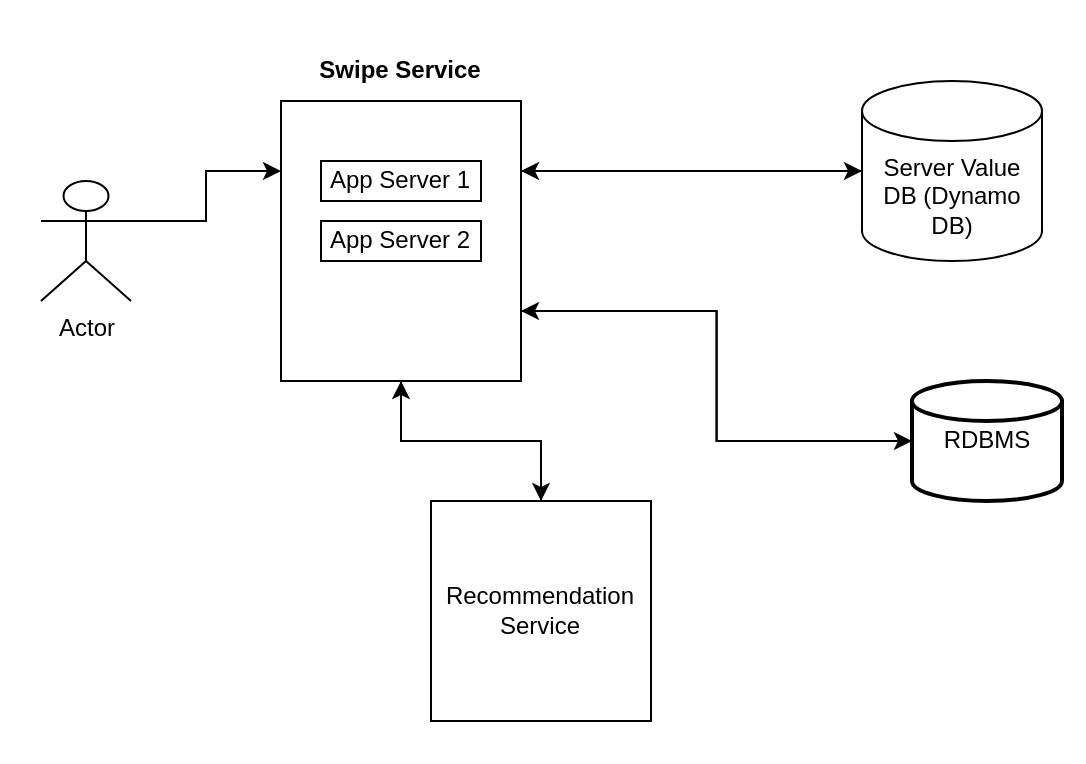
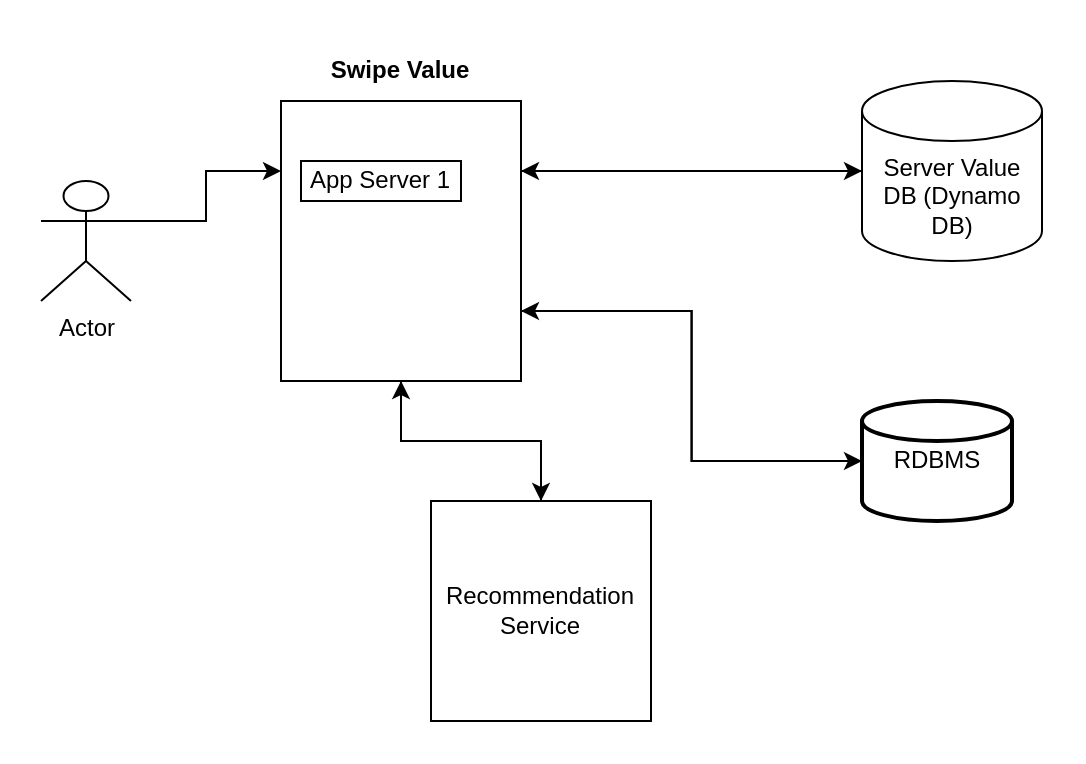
- <mxCell id="8" value="&lt;b&gt;Swipe Service&lt;/b&gt;" style="text;html=1;strokeColor=none;fillColor=none;align=center;verticalAlign=middle;whiteSpace=wrap;rounded=0;fontSize=12;" vertex="1" parent="1"><mxGeometry x="150" y="20" width="100" height="30" as="geometry" /></mxCell>
+ <mxCell id="8" value="&lt;b&gt;Swipe Value&lt;/b&gt;" style="text;html=1;strokeColor=none;fillColor=none;align=center;verticalAlign=middle;whiteSpace=wrap;rounded=0;fontSize=12;" vertex="1" parent="1"><mxGeometry x="150" y="20" width="100" height="30" as="geometry" /></mxCell>
- <mxCell id="6" value="App Server 1" style="rounded=0;whiteSpace=wrap;html=1;fillColor=none;" vertex="1" parent="1"><mxGeometry x="160" y="80" width="80" height="20" as="geometry" /></mxCell>
+ <mxCell id="6" value="App Server 1" style="rounded=0;whiteSpace=wrap;html=1;fillColor=none;" vertex="1" parent="1"><mxGeometry x="150" y="80" width="80" height="20" as="geometry" /></mxCell>
- <mxCell id="7" value="App Server 2" style="rounded=0;whiteSpace=wrap;html=1;fillColor=none;" vertex="1" parent="1"><mxGeometry x="160" y="110" width="80" height="20" as="geometry" /></mxCell>
- <mxCell id="16" value="RDBMS" style="strokeWidth=2;html=1;shape=mxgraph.flowchart.database;whiteSpace=wrap;fontSize=12;fillColor=none;" vertex="1" parent="1"><mxGeometry x="455.5" y="190" width="75" height="60" as="geometry" /></mxCell>
+ <mxCell id="16" value="RDBMS" style="strokeWidth=2;html=1;shape=mxgraph.flowchart.database;whiteSpace=wrap;fontSize=12;fillColor=none;" vertex="1" parent="1"><mxGeometry x="430.5" y="200" width="75" height="60" as="geometry" /></mxCell>
